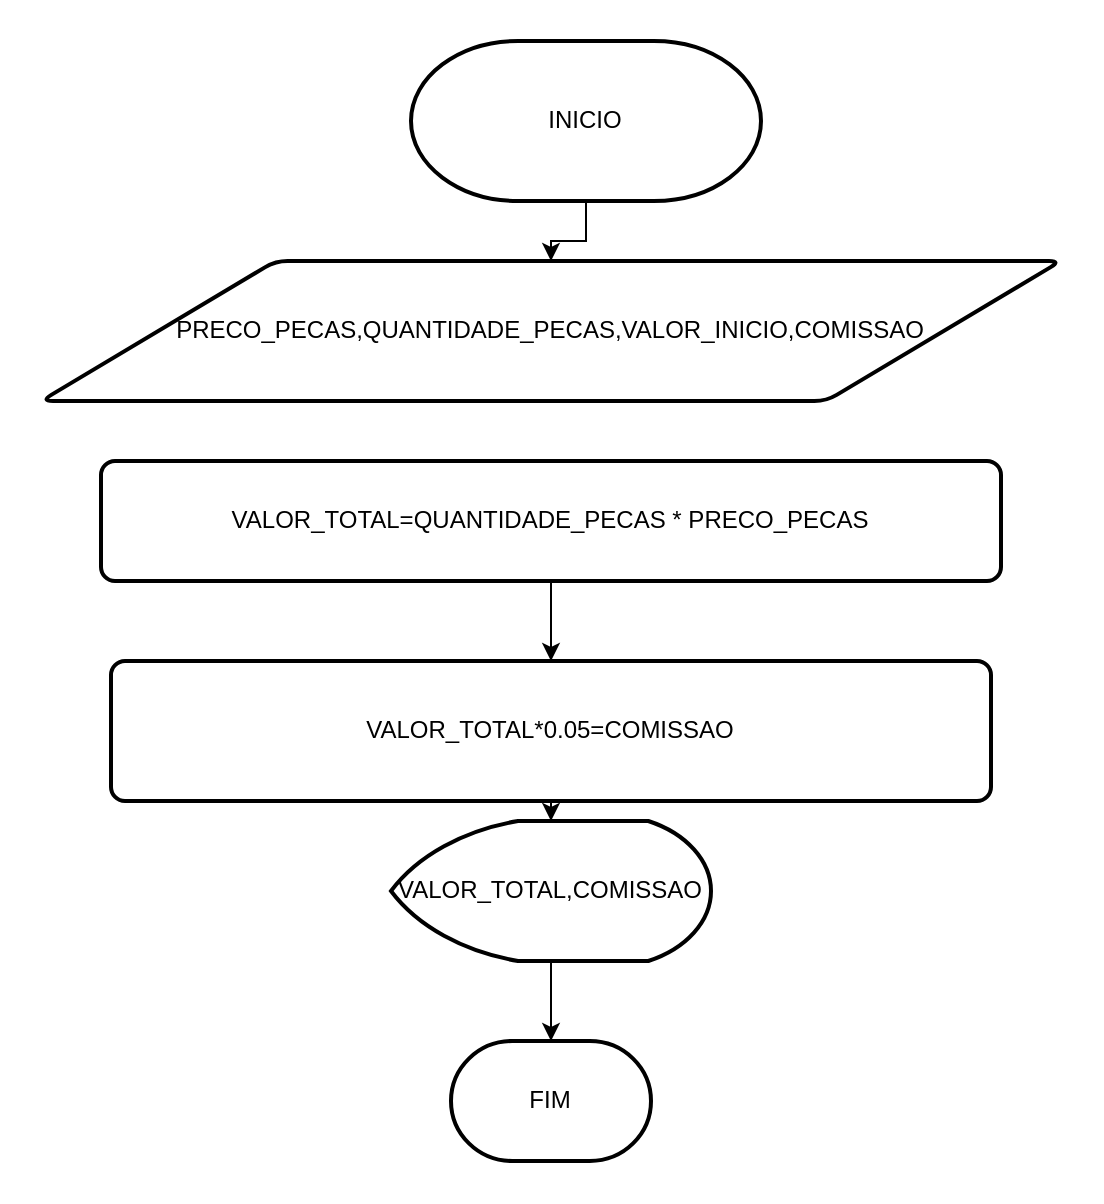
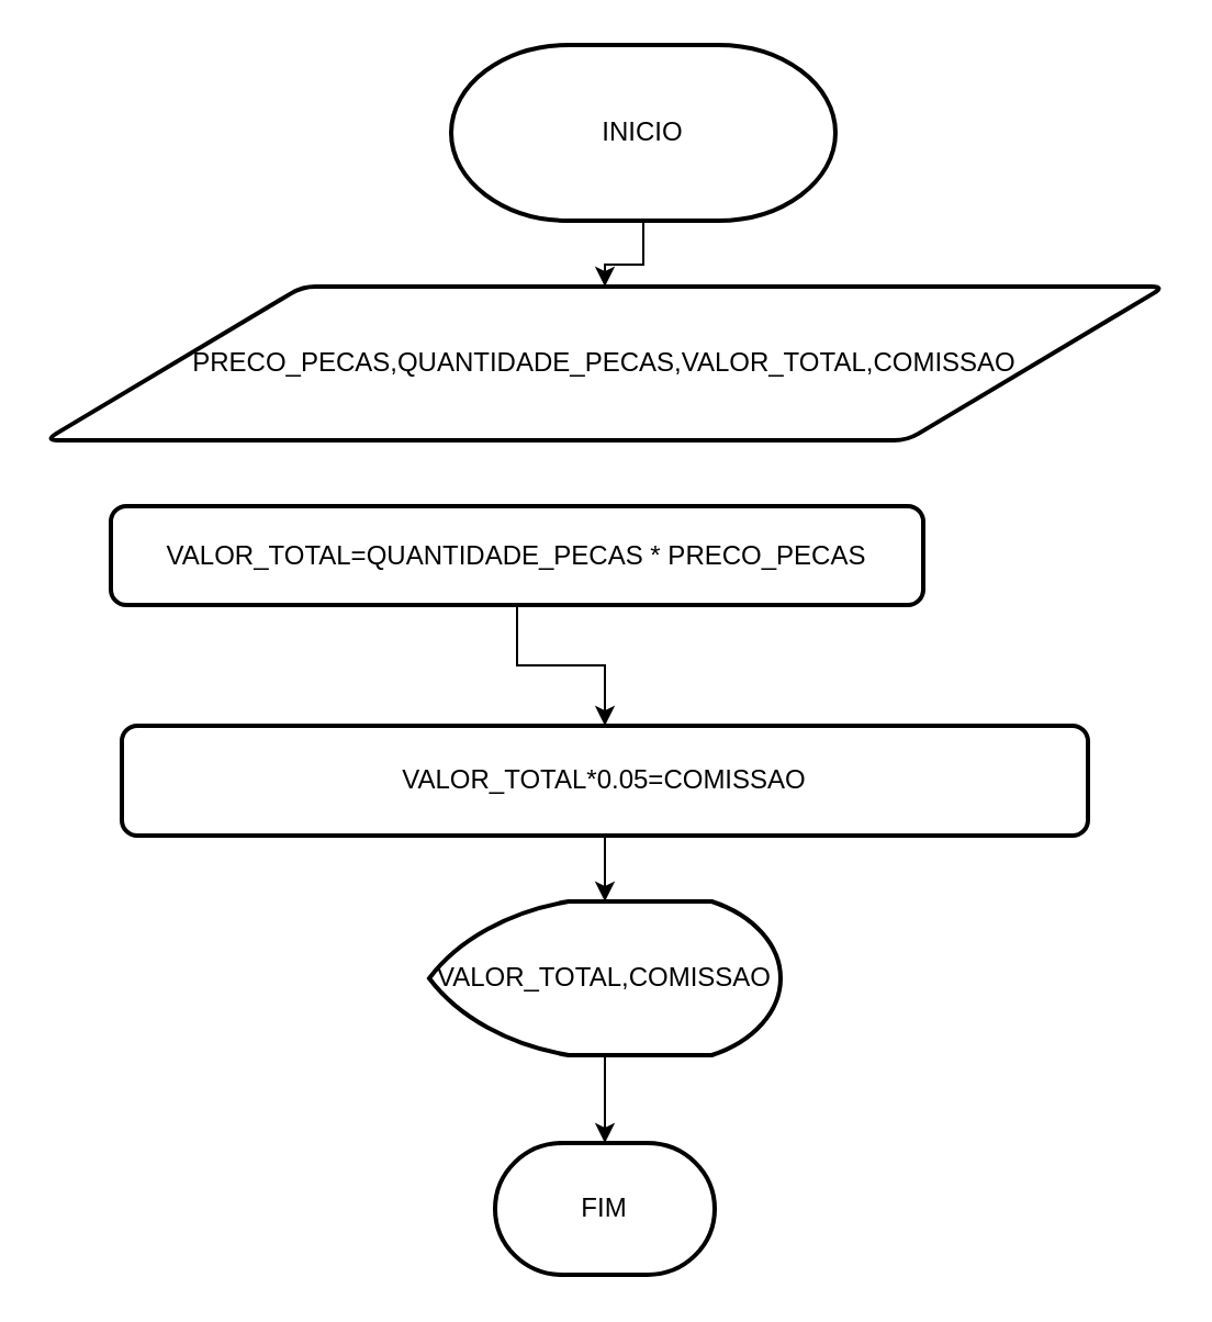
- <mxCell id="4" value="&lt;span style=&quot;background-color: initial;&quot;&gt;PRECO_PECAS,QUANTIDADE_PECAS,VALOR_INICIO,COMISSAO&lt;br&gt;&lt;/span&gt;" style="shape=parallelogram;html=1;strokeWidth=2;perimeter=parallelogramPerimeter;whiteSpace=wrap;rounded=1;arcSize=12;size=0.23;" vertex="1" parent="1"><mxGeometry x="20" y="130" width="510" height="70" as="geometry" /></mxCell>
+ <mxCell id="4" value="&lt;span style=&quot;background-color: initial;&quot;&gt;PRECO_PECAS,QUANTIDADE_PECAS,VALOR_TOTAL,COMISSAO&lt;br&gt;&lt;/span&gt;" style="shape=parallelogram;html=1;strokeWidth=2;perimeter=parallelogramPerimeter;whiteSpace=wrap;rounded=1;arcSize=12;size=0.23;" vertex="1" parent="1"><mxGeometry x="20" y="130" width="510" height="70" as="geometry" /></mxCell>
- <mxCell id="6" value="VALOR_TOTAL=QUANTIDADE_PECAS * PRECO_PECAS" style="rounded=1;whiteSpace=wrap;html=1;absoluteArcSize=1;arcSize=14;strokeWidth=2;" vertex="1" parent="1"><mxGeometry x="50" y="230" width="450" height="60" as="geometry" /></mxCell>
+ <mxCell id="6" value="VALOR_TOTAL=QUANTIDADE_PECAS * PRECO_PECAS" style="rounded=1;whiteSpace=wrap;html=1;absoluteArcSize=1;arcSize=14;strokeWidth=2;" vertex="1" parent="1"><mxGeometry x="50" y="230" width="370" height="45" as="geometry" /></mxCell>
- <mxCell id="8" value="VALOR_TOTAL*0.05=COMISSAO" style="rounded=1;whiteSpace=wrap;html=1;absoluteArcSize=1;arcSize=14;strokeWidth=2;" vertex="1" parent="1"><mxGeometry x="55" y="330" width="440" height="70" as="geometry" /></mxCell>
+ <mxCell id="8" value="VALOR_TOTAL*0.05=COMISSAO" style="rounded=1;whiteSpace=wrap;html=1;absoluteArcSize=1;arcSize=14;strokeWidth=2;" vertex="1" parent="1"><mxGeometry x="55" y="330" width="440" height="50" as="geometry" /></mxCell>
